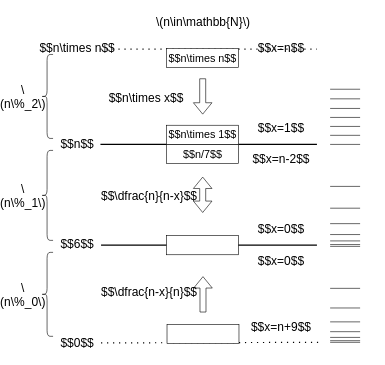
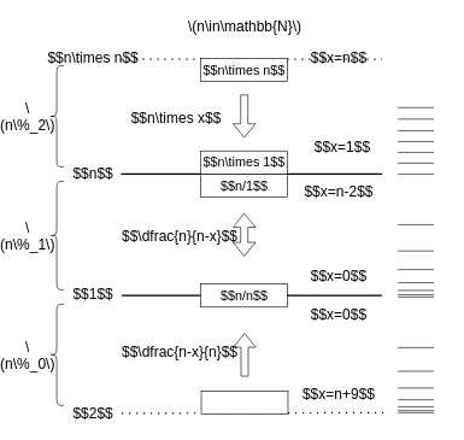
- <mxCell id="53" value="$$x=1$$" style="text;html=1;align=center;verticalAlign=middle;resizable=0;points=[];autosize=1;fontSize=20;" vertex="1" parent="1"><mxGeometry x="385" y="197" width="90" height="30" as="geometry" /></mxCell>
+ <mxCell id="53" value="$$x=1$$" style="text;html=1;align=center;verticalAlign=middle;resizable=0;points=[];autosize=1;fontSize=20;" vertex="1" parent="1"><mxGeometry x="390" y="187" width="90" height="30" as="geometry" /></mxCell>
- <mxCell id="33" value="$$n/7$$" style="text;html=1;align=center;verticalAlign=middle;resizable=0;points=[];autosize=1;fontSize=18;" parent="1" vertex="1"><mxGeometry x="259" y="242" width="80" height="30" as="geometry" /></mxCell>
+ <mxCell id="33" value="$$n/1$$" style="text;html=1;align=center;verticalAlign=middle;resizable=0;points=[];autosize=1;fontSize=18;" parent="1" vertex="1"><mxGeometry x="259" y="242" width="80" height="30" as="geometry" /></mxCell>
- <mxCell id="9" value="$$6$$" style="text;html=1;align=center;verticalAlign=middle;resizable=0;points=[];autosize=1;fontSize=20;" parent="1" vertex="1"><mxGeometry x="55" y="391" width="70" height="30" as="geometry" /></mxCell>
+ <mxCell id="9" value="$$1$$" style="text;html=1;align=center;verticalAlign=middle;resizable=0;points=[];autosize=1;fontSize=20;" parent="1" vertex="1"><mxGeometry x="55" y="391" width="70" height="30" as="geometry" /></mxCell>
+ <mxCell id="30" value="$$n/n$$" style="text;html=1;align=center;verticalAlign=middle;resizable=0;points=[];autosize=1;fontSize=18;" parent="1" vertex="1"><mxGeometry x="259" y="394" width="80" height="30" as="geometry" /></mxCell>
- <mxCell id="10" value="$$0$$" style="text;html=1;align=center;verticalAlign=middle;resizable=0;points=[];autosize=1;fontSize=20;" parent="1" vertex="1"><mxGeometry x="55" y="556" width="70" height="30" as="geometry" /></mxCell>
+ <mxCell id="10" value="$$2$$" style="text;html=1;align=center;verticalAlign=middle;resizable=0;points=[];autosize=1;fontSize=20;" parent="1" vertex="1"><mxGeometry x="55" y="556" width="70" height="30" as="geometry" /></mxCell>
